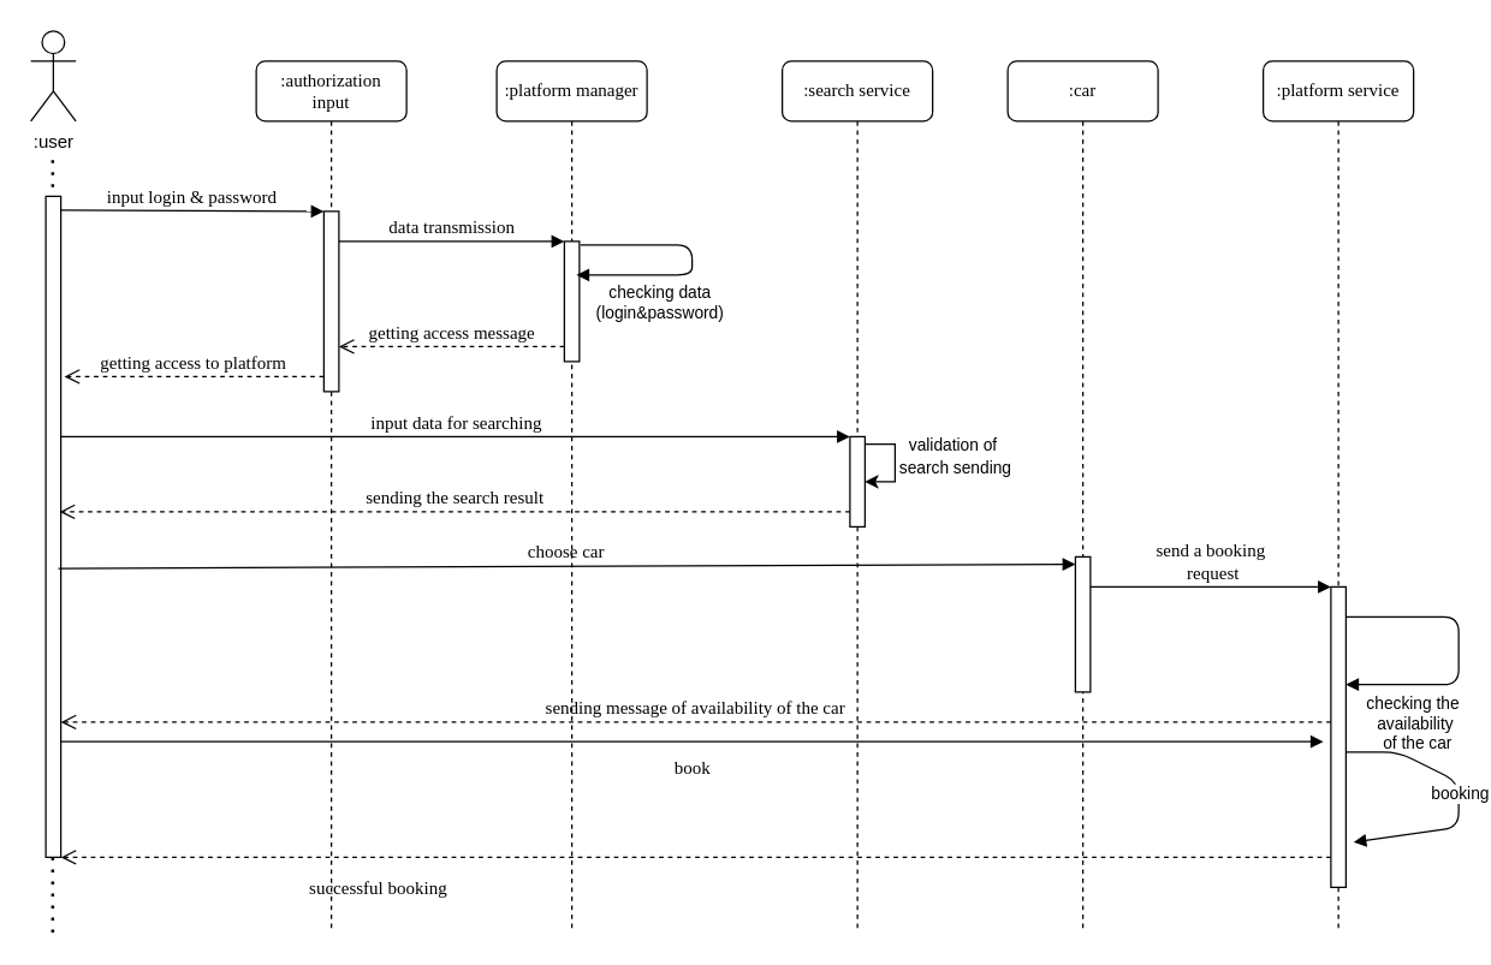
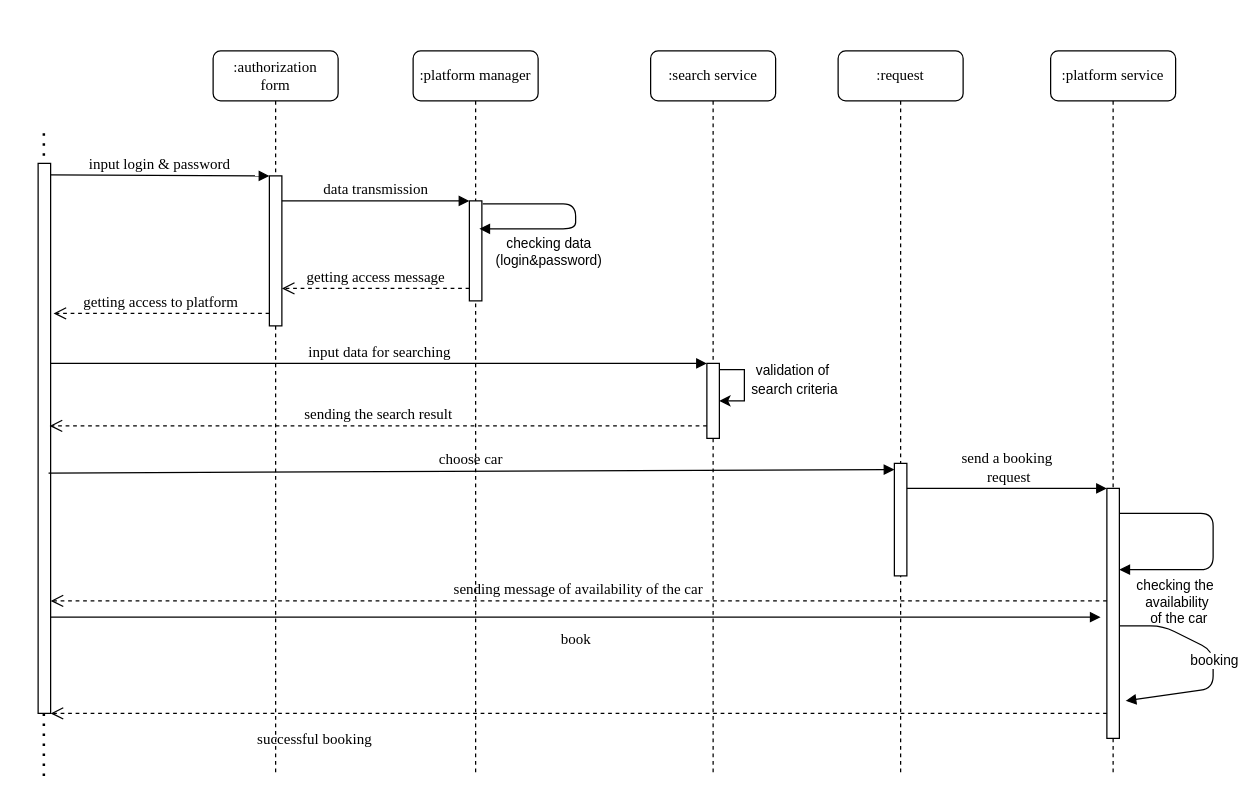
- <mxCell id="13" value=":&lt;span style=&quot;background-color: initial;&quot;&gt;user&lt;/span&gt;" style="shape=umlActor;verticalLabelPosition=bottom;verticalAlign=top;html=1;outlineConnect=0;" vertex="1" parent="1"><mxGeometry x="20" y="20" width="30" height="60" as="geometry" /></mxCell>
- <mxCell id="2" value=":authorization&lt;div&gt;input&lt;/div&gt;" style="shape=umlLifeline;perimeter=lifelinePerimeter;whiteSpace=wrap;html=1;container=1;collapsible=0;recursiveResize=0;outlineConnect=0;rounded=1;shadow=0;comic=0;labelBackgroundColor=none;strokeWidth=1;fontFamily=Verdana;fontSize=12;align=center;" parent="1" vertex="1"><mxGeometry x="170" y="40" width="100" height="580" as="geometry" /></mxCell>
+ <mxCell id="2" value=":authorization&lt;div&gt;form&lt;/div&gt;" style="shape=umlLifeline;perimeter=lifelinePerimeter;whiteSpace=wrap;html=1;container=1;collapsible=0;recursiveResize=0;outlineConnect=0;rounded=1;shadow=0;comic=0;labelBackgroundColor=none;strokeWidth=1;fontFamily=Verdana;fontSize=12;align=center;" parent="1" vertex="1"><mxGeometry x="170" y="40" width="100" height="580" as="geometry" /></mxCell>
- <mxCell id="19" value=":car" style="shape=umlLifeline;perimeter=lifelinePerimeter;whiteSpace=wrap;html=1;container=1;collapsible=0;recursiveResize=0;outlineConnect=0;rounded=1;shadow=0;comic=0;labelBackgroundColor=none;strokeWidth=1;fontFamily=Verdana;fontSize=12;align=center;" vertex="1" parent="1"><mxGeometry x="670" y="40" width="100" height="580" as="geometry" /></mxCell>
+ <mxCell id="19" value=":request" style="shape=umlLifeline;perimeter=lifelinePerimeter;whiteSpace=wrap;html=1;container=1;collapsible=0;recursiveResize=0;outlineConnect=0;rounded=1;shadow=0;comic=0;labelBackgroundColor=none;strokeWidth=1;fontFamily=Verdana;fontSize=12;align=center;" vertex="1" parent="1"><mxGeometry x="670" y="40" width="100" height="580" as="geometry" /></mxCell>
- <mxCell id="28" value="&lt;span style=&quot;font-size: 11px; text-align: left; background-color: rgb(255, 255, 255);&quot;&gt;validation of&amp;nbsp;&lt;/span&gt;&lt;div&gt;&lt;span style=&quot;font-size: 11px; text-align: left; background-color: rgb(255, 255, 255);&quot;&gt;search sending&lt;/span&gt;&lt;/div&gt;" style="text;html=1;align=center;verticalAlign=middle;resizable=0;points=[];autosize=1;strokeColor=none;fillColor=none;" vertex="1" parent="1"><mxGeometry x="590" y="283" width="90" height="40" as="geometry" /></mxCell>
+ <mxCell id="28" value="&lt;span style=&quot;font-size: 11px; text-align: left; background-color: rgb(255, 255, 255);&quot;&gt;validation of&amp;nbsp;&lt;/span&gt;&lt;div&gt;&lt;span style=&quot;font-size: 11px; text-align: left; background-color: rgb(255, 255, 255);&quot;&gt;search criteria&lt;/span&gt;&lt;/div&gt;" style="text;html=1;align=center;verticalAlign=middle;resizable=0;points=[];autosize=1;strokeColor=none;fillColor=none;" vertex="1" parent="1"><mxGeometry x="590" y="283" width="90" height="40" as="geometry" /></mxCell>
